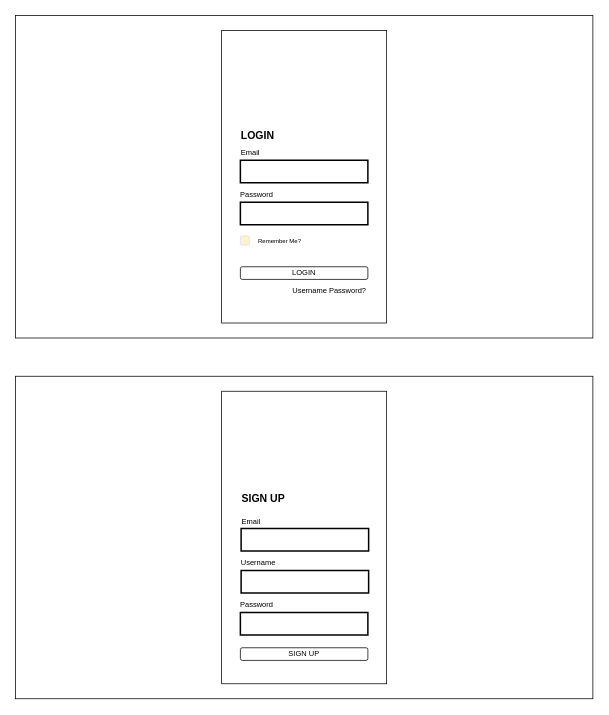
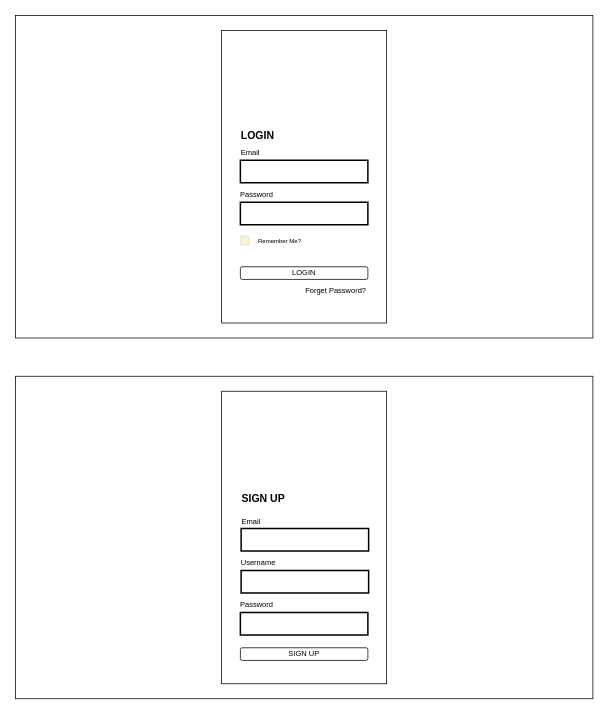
- <mxCell id="9" value="&lt;font style=&quot;font-size: 10px&quot;&gt;Username Password?&lt;/font&gt;" style="text;html=1;strokeColor=none;fillColor=none;align=right;verticalAlign=middle;whiteSpace=wrap;rounded=0;fontSize=12;" parent="1" vertex="1"><mxGeometry x="340" y="370.88" width="150" height="30" as="geometry" /></mxCell>
+ <mxCell id="9" value="&lt;font style=&quot;font-size: 10px&quot;&gt;Forget Password?&lt;/font&gt;" style="text;html=1;strokeColor=none;fillColor=none;align=right;verticalAlign=middle;whiteSpace=wrap;rounded=0;fontSize=12;" parent="1" vertex="1"><mxGeometry x="340" y="370.88" width="150" height="30" as="geometry" /></mxCell>
